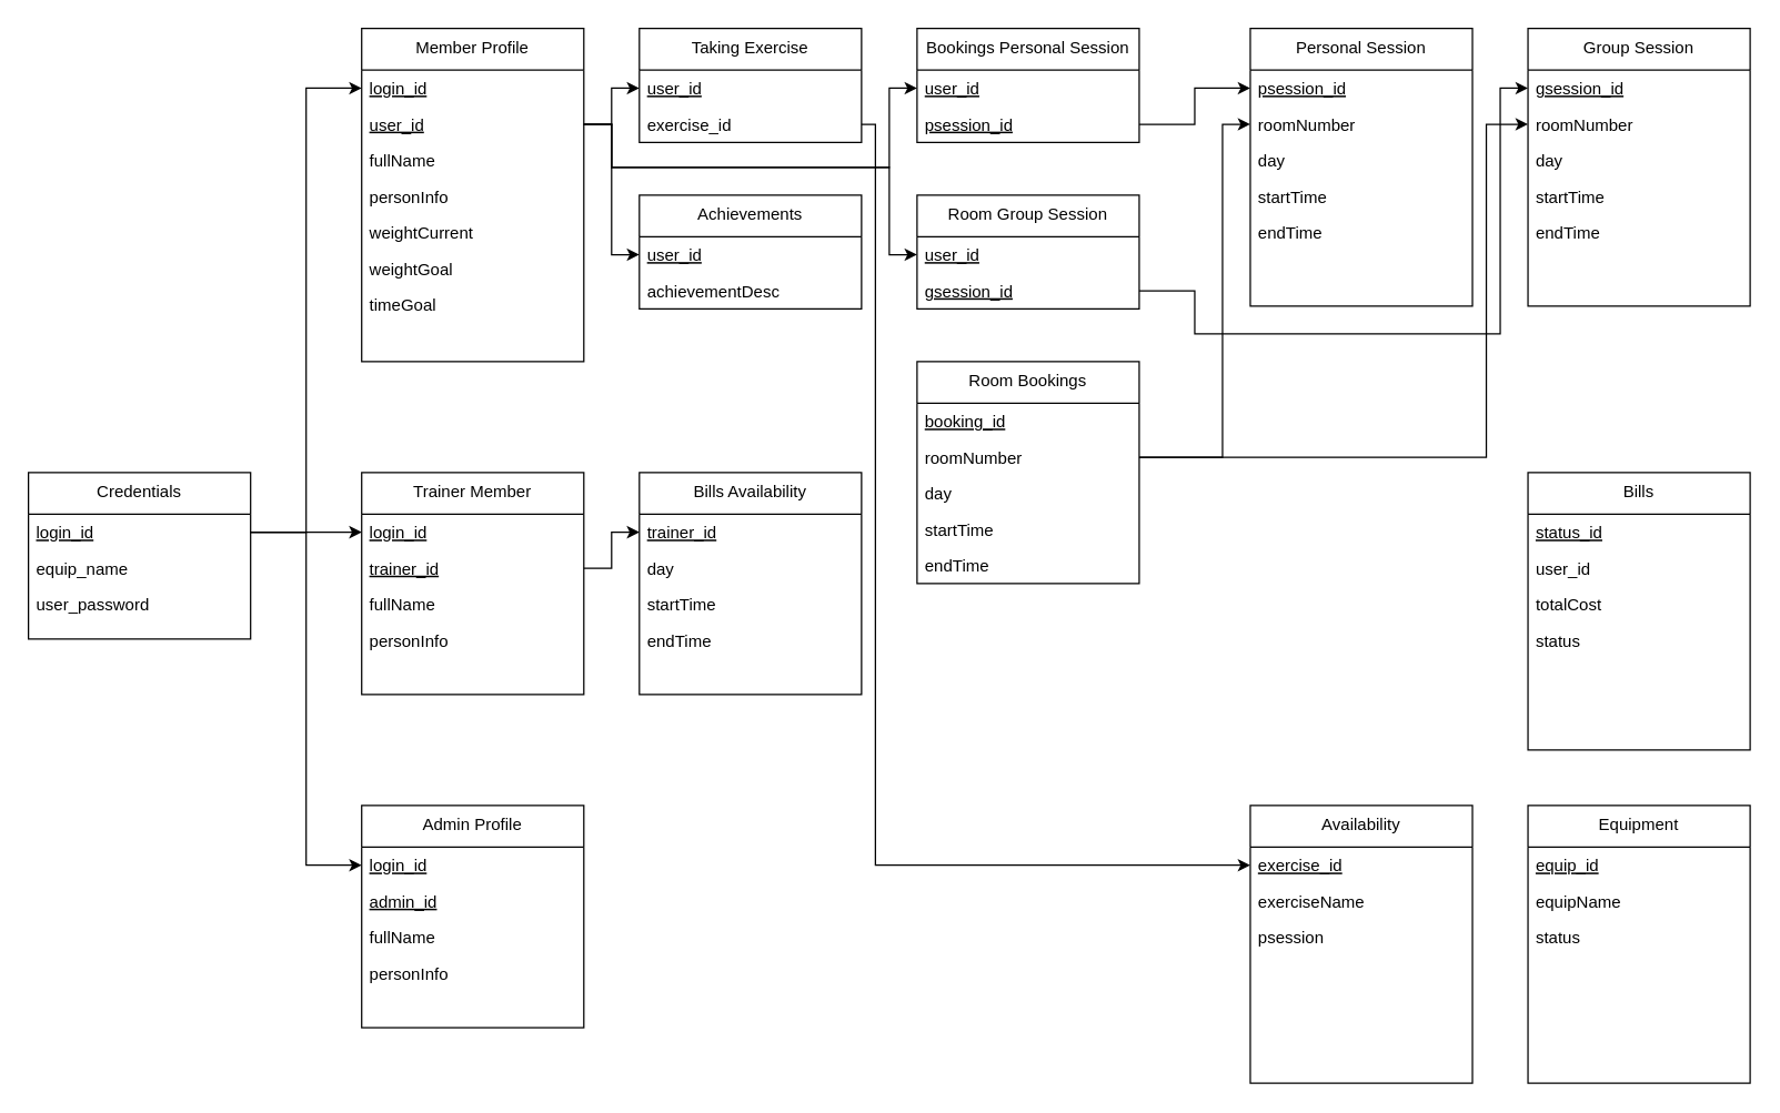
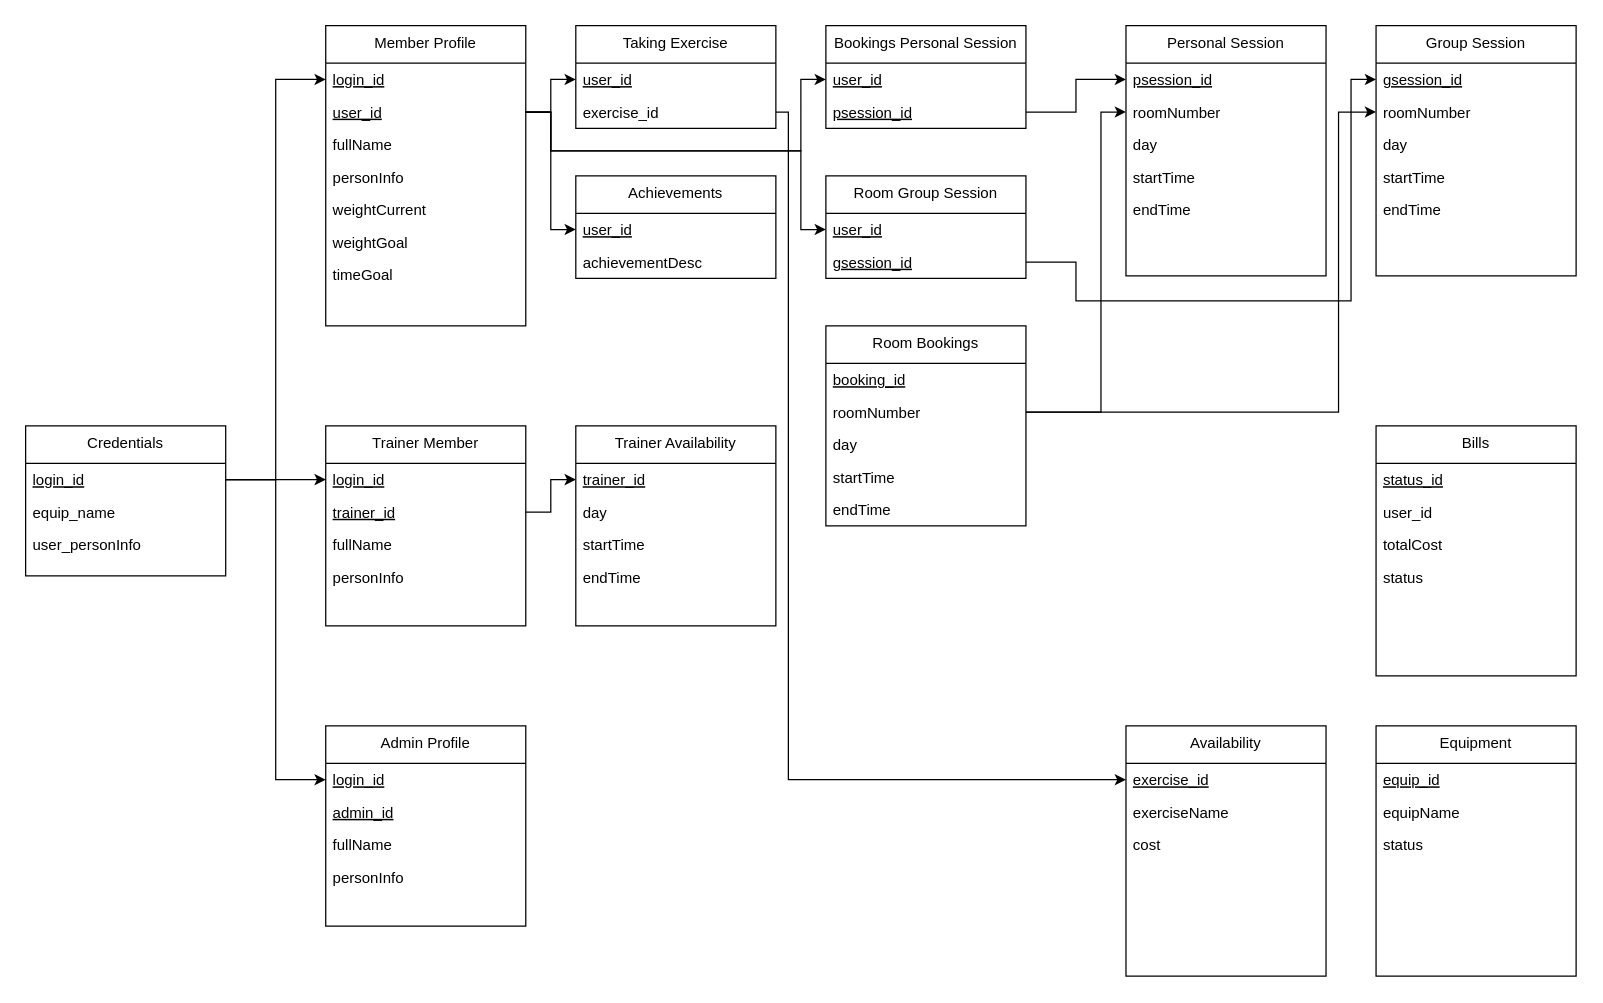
- <mxCell id="43" value="Bills Availability" style="swimlane;fontStyle=0;align=center;verticalAlign=top;childLayout=stackLayout;horizontal=1;startSize=30;horizontalStack=0;resizeParent=1;resizeLast=0;collapsible=1;marginBottom=0;rounded=0;shadow=0;strokeWidth=1;" vertex="1" parent="1"><mxGeometry x="460" y="340" width="160" height="160" as="geometry"><mxRectangle x="130" y="380" width="160" height="26" as="alternateBounds" /></mxGeometry></mxCell>
+ <mxCell id="43" value="Trainer Availability" style="swimlane;fontStyle=0;align=center;verticalAlign=top;childLayout=stackLayout;horizontal=1;startSize=30;horizontalStack=0;resizeParent=1;resizeLast=0;collapsible=1;marginBottom=0;rounded=0;shadow=0;strokeWidth=1;" vertex="1" parent="1"><mxGeometry x="460" y="340" width="160" height="160" as="geometry"><mxRectangle x="130" y="380" width="160" height="26" as="alternateBounds" /></mxGeometry></mxCell>
- <mxCell id="5" value="user_password" style="text;align=left;verticalAlign=top;spacingLeft=4;spacingRight=4;overflow=hidden;rotatable=0;points=[[0,0.5],[1,0.5]];portConstraint=eastwest;" vertex="1" parent="2"><mxGeometry y="82" width="160" height="26" as="geometry" /></mxCell>
+ <mxCell id="5" value="user_personInfo" style="text;align=left;verticalAlign=top;spacingLeft=4;spacingRight=4;overflow=hidden;rotatable=0;points=[[0,0.5],[1,0.5]];portConstraint=eastwest;" vertex="1" parent="2"><mxGeometry y="82" width="160" height="26" as="geometry" /></mxCell>
- <mxCell id="62" value="psession" style="text;align=left;verticalAlign=top;spacingLeft=4;spacingRight=4;overflow=hidden;rotatable=0;points=[[0,0.5],[1,0.5]];portConstraint=eastwest;fontStyle=0" vertex="1" parent="59"><mxGeometry y="82" width="160" height="26" as="geometry" /></mxCell>
+ <mxCell id="62" value="cost" style="text;align=left;verticalAlign=top;spacingLeft=4;spacingRight=4;overflow=hidden;rotatable=0;points=[[0,0.5],[1,0.5]];portConstraint=eastwest;fontStyle=0" vertex="1" parent="59"><mxGeometry y="82" width="160" height="26" as="geometry" /></mxCell>
